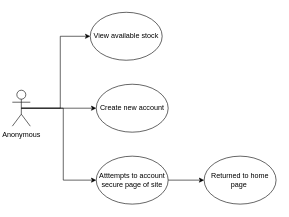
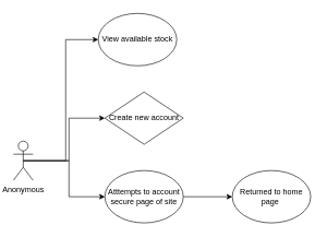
- <mxCell id="5" value="Anonymous" style="shape=umlActor;verticalLabelPosition=bottom;verticalAlign=top;html=1;outlineConnect=0;" vertex="1" parent="1"><mxGeometry x="20" y="150" width="30" height="60" as="geometry" /></mxCell>
+ <mxCell id="5" value="Anonymous" style="shape=umlActor;verticalLabelPosition=bottom;verticalAlign=top;html=1;outlineConnect=0;" vertex="1" parent="1"><mxGeometry x="20" y="215" width="30" height="60" as="geometry" /></mxCell>
- <mxCell id="6" value="Create new account" style="ellipse;whiteSpace=wrap;html=1;" vertex="1" parent="1"><mxGeometry x="160" y="140" width="120" height="80" as="geometry" /></mxCell>
+ <mxCell id="6" value="Create new account" style="rhombus;whiteSpace=wrap;html=1;" vertex="1" parent="1"><mxGeometry x="160" y="140" width="120" height="80" as="geometry" /></mxCell>
- <mxCell id="10" value="Returned to home page&amp;nbsp;" style="ellipse;whiteSpace=wrap;html=1;" vertex="1" parent="1"><mxGeometry x="340" y="260" width="120" height="80" as="geometry" /></mxCell>
+ <mxCell id="10" value="Returned to home page&amp;nbsp;" style="ellipse;whiteSpace=wrap;html=1;" vertex="1" parent="1"><mxGeometry x="355" y="260" width="120" height="80" as="geometry" /></mxCell>
